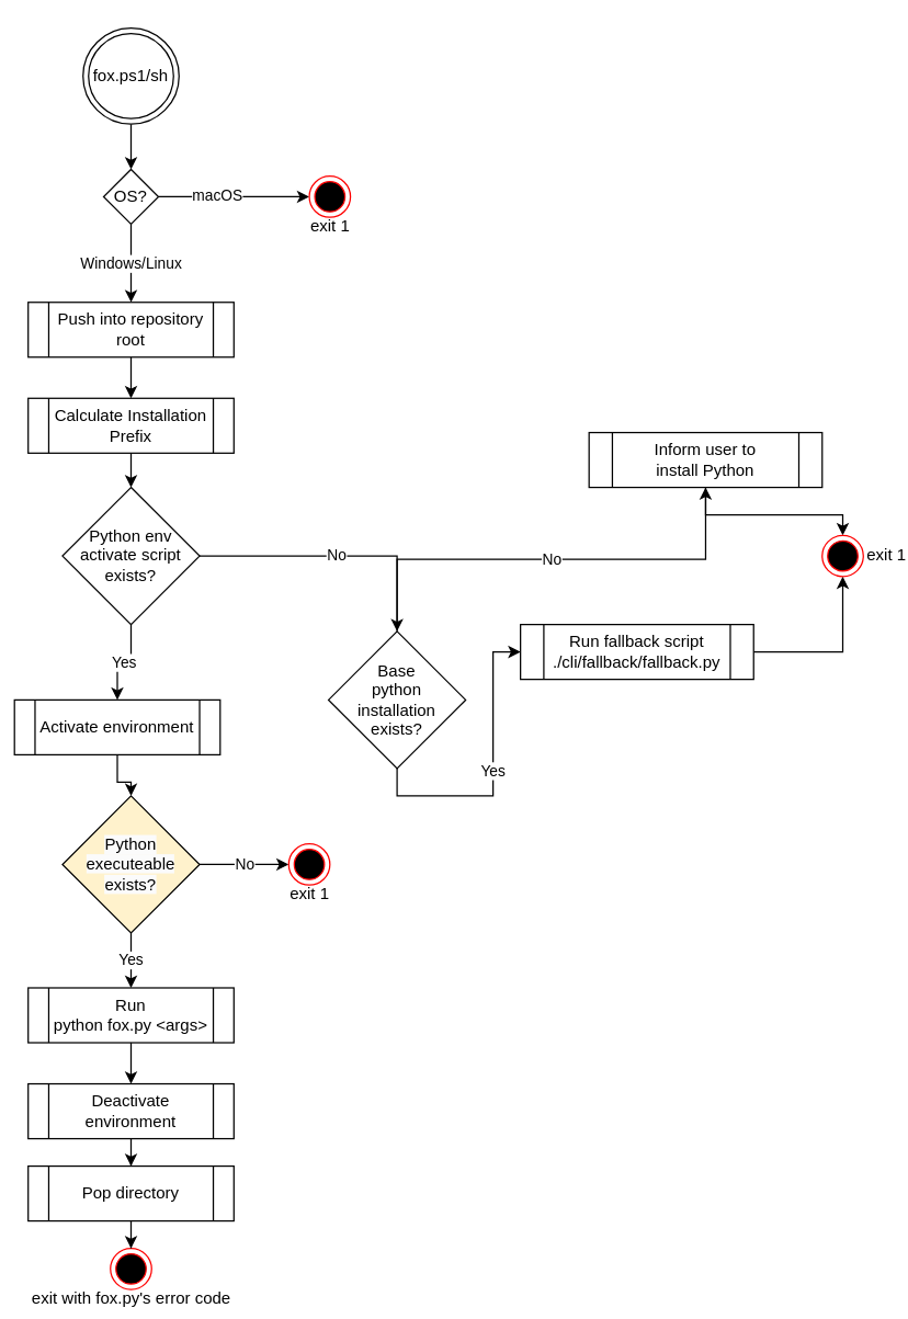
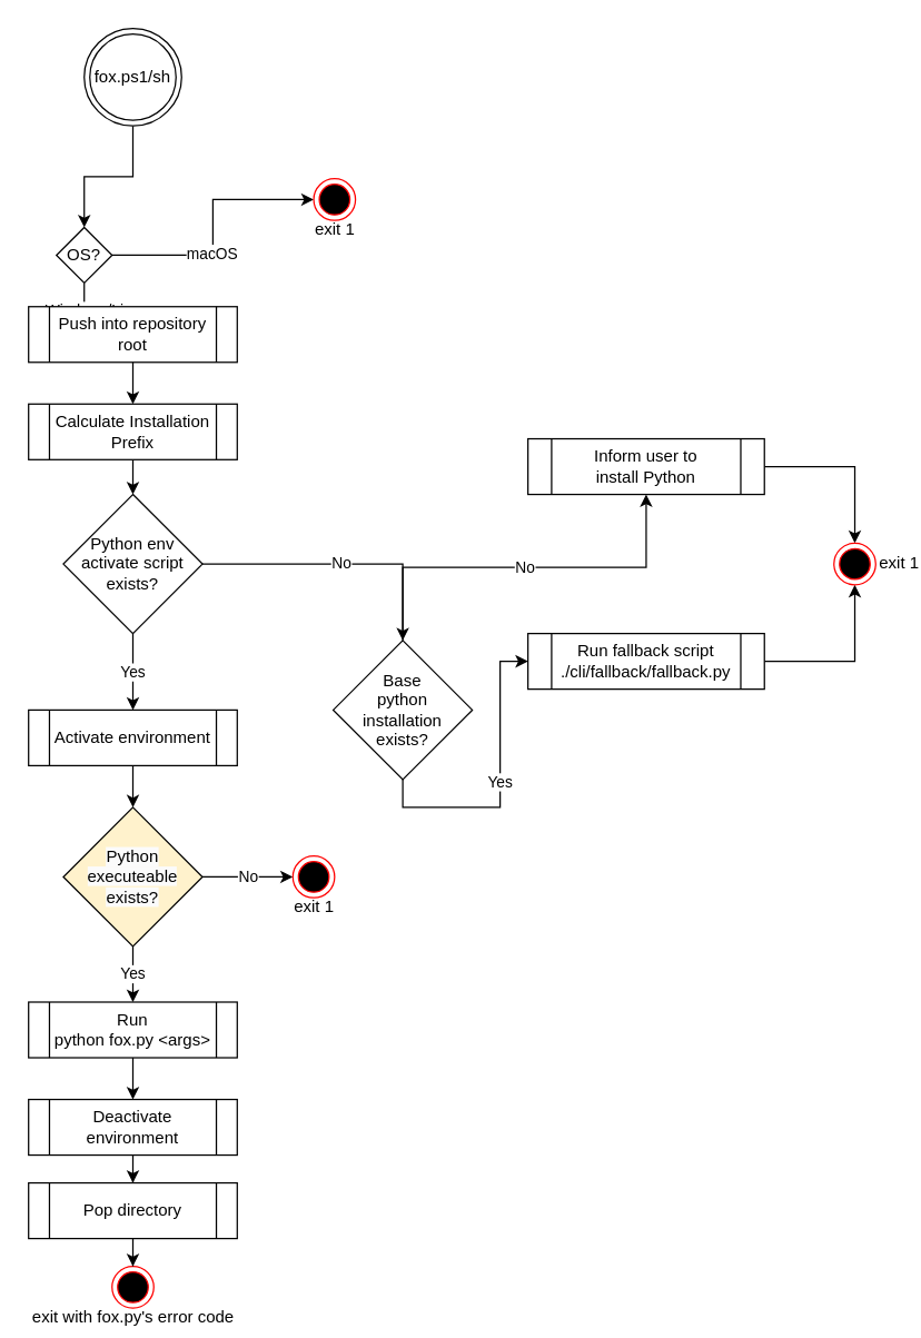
- <mxCell id="6" value="OS?" style="rhombus;whiteSpace=wrap;html=1;" parent="1" vertex="1"><mxGeometry x="75" y="123" width="40" height="40" as="geometry" /></mxCell>
+ <mxCell id="6" value="OS?" style="rhombus;whiteSpace=wrap;html=1;" parent="1" vertex="1"><mxGeometry x="40" y="163" width="40" height="40" as="geometry" /></mxCell>
- <mxCell id="31" value="Inform user to&lt;div&gt;install Python&lt;/div&gt;" style="shape=process;whiteSpace=wrap;html=1;backgroundOutline=1;" parent="1" vertex="1"><mxGeometry x="429" y="315" width="170" height="40" as="geometry" /></mxCell>
+ <mxCell id="31" value="Inform user to&lt;div&gt;install Python&lt;/div&gt;" style="shape=process;whiteSpace=wrap;html=1;backgroundOutline=1;" parent="1" vertex="1"><mxGeometry x="379" y="315" width="170" height="40" as="geometry" /></mxCell>
- <mxCell id="14" value="Activate environment" style="shape=process;whiteSpace=wrap;html=1;backgroundOutline=1;" parent="1" vertex="1"><mxGeometry x="10" y="510" width="150" height="40" as="geometry" /></mxCell>
+ <mxCell id="14" value="Activate environment" style="shape=process;whiteSpace=wrap;html=1;backgroundOutline=1;" parent="1" vertex="1"><mxGeometry y="510" width="150" height="40" as="geometry" x="20" /></mxCell>
